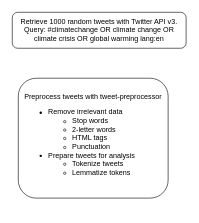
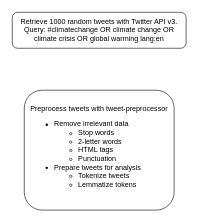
- <mxCell id="3" value="&lt;div style=&quot;&quot;&gt;Preprocess tweets with tweet-preprocessor&lt;/div&gt;&lt;ul&gt;&lt;li style=&quot;text-align: left;&quot;&gt;Remove irrelevant data&lt;/li&gt;&lt;ul&gt;&lt;li style=&quot;text-align: left;&quot;&gt;Stop words&lt;/li&gt;&lt;li style=&quot;text-align: left;&quot;&gt;2-letter words&lt;/li&gt;&lt;li style=&quot;text-align: left;&quot;&gt;HTML tags&lt;/li&gt;&lt;li style=&quot;text-align: left;&quot;&gt;Punctuation&lt;/li&gt;&lt;/ul&gt;&lt;li style=&quot;text-align: left;&quot;&gt;Prepare tweets for analysis&lt;/li&gt;&lt;ul&gt;&lt;li style=&quot;text-align: left;&quot;&gt;Tokenize tweets&lt;/li&gt;&lt;li style=&quot;text-align: left;&quot;&gt;Lemmatize tokens&lt;/li&gt;&lt;/ul&gt;&lt;/ul&gt;" style="rounded=1;whiteSpace=wrap;html=1;align=center;" vertex="1" parent="1"><mxGeometry x="30" y="130" width="250" height="200" as="geometry" /></mxCell>
+ <mxCell id="3" value="&lt;div style=&quot;&quot;&gt;Preprocess tweets with tweet-preprocessor&lt;/div&gt;&lt;ul&gt;&lt;li style=&quot;text-align: left;&quot;&gt;Remove irrelevant data&lt;/li&gt;&lt;ul&gt;&lt;li style=&quot;text-align: left;&quot;&gt;Stop words&lt;/li&gt;&lt;li style=&quot;text-align: left;&quot;&gt;2-letter words&lt;/li&gt;&lt;li style=&quot;text-align: left;&quot;&gt;HTML tags&lt;/li&gt;&lt;li style=&quot;text-align: left;&quot;&gt;Punctuation&lt;/li&gt;&lt;/ul&gt;&lt;li style=&quot;text-align: left;&quot;&gt;Prepare tweets for analysis&lt;/li&gt;&lt;ul&gt;&lt;li style=&quot;text-align: left;&quot;&gt;Tokenize tweets&lt;/li&gt;&lt;li style=&quot;text-align: left;&quot;&gt;Lemmatize tokens&lt;/li&gt;&lt;/ul&gt;&lt;/ul&gt;" style="rounded=1;whiteSpace=wrap;html=1;align=center;" vertex="1" parent="1"><mxGeometry x="40" y="150" width="250" height="200" as="geometry" /></mxCell>
